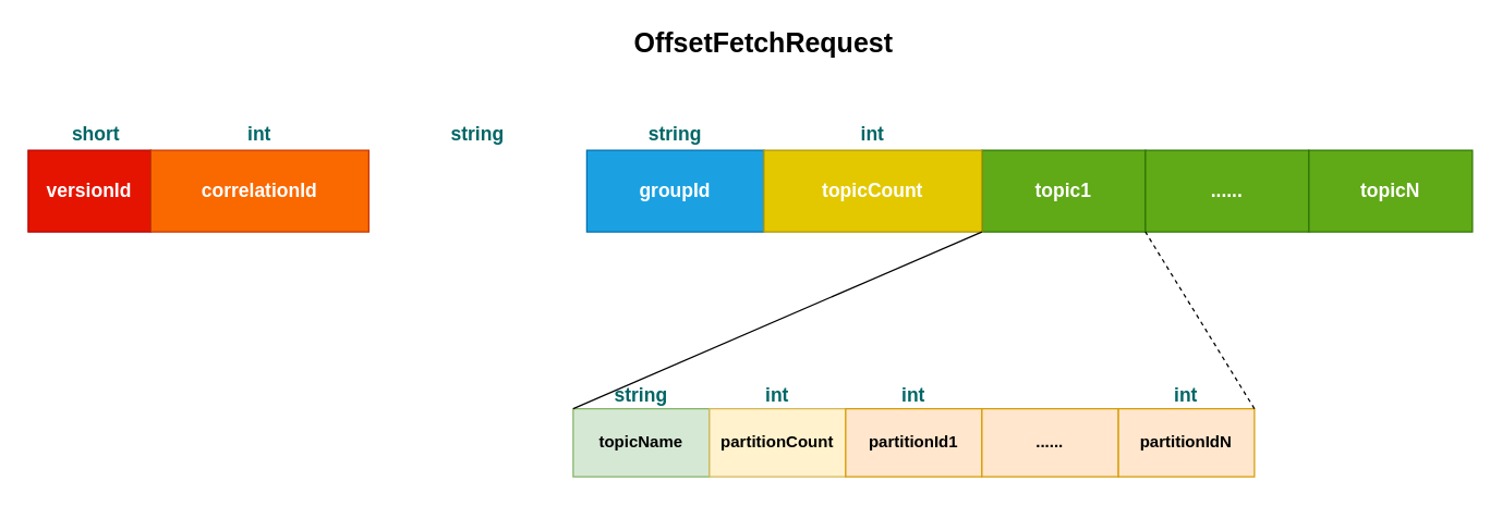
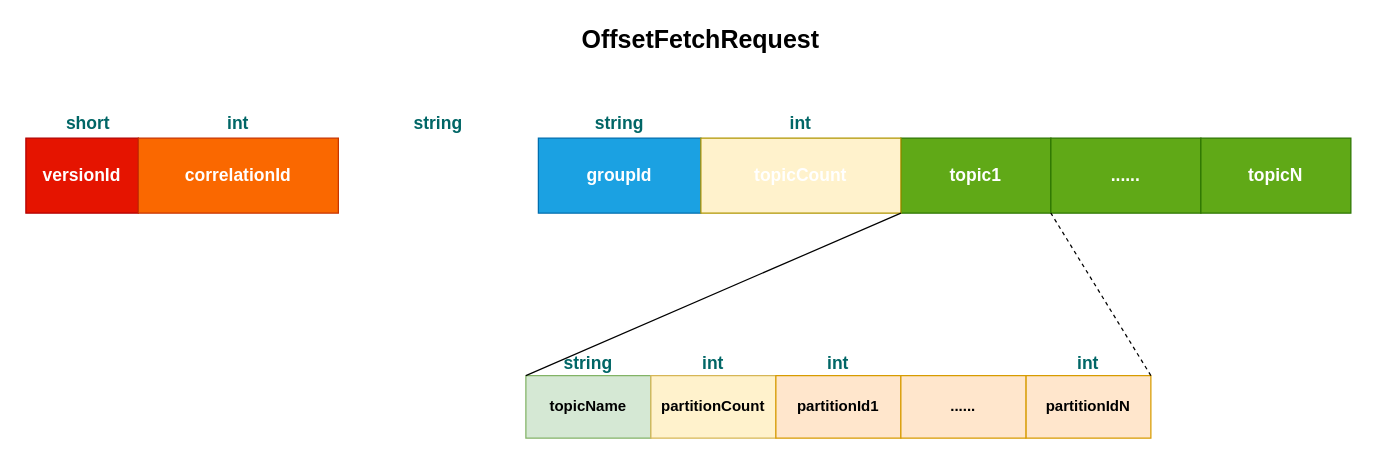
- <mxCell id="12" value="topicCount" style="rounded=0;whiteSpace=wrap;html=1;fontSize=14;fillColor=#e3c800;strokeColor=#B09500;fontColor=#ffffff;fontStyle=1" parent="1" vertex="1"><mxGeometry x="560" y="110" width="160" height="60" as="geometry" /></mxCell>
+ <mxCell id="12" value="topicCount" style="rounded=0;whiteSpace=wrap;html=1;fontSize=14;fillColor=#fff2cc;strokeColor=#B09500;fontColor=#ffffff;fontStyle=1;" parent="1" vertex="1"><mxGeometry x="560" y="110" width="160" height="60" as="geometry" /></mxCell>
